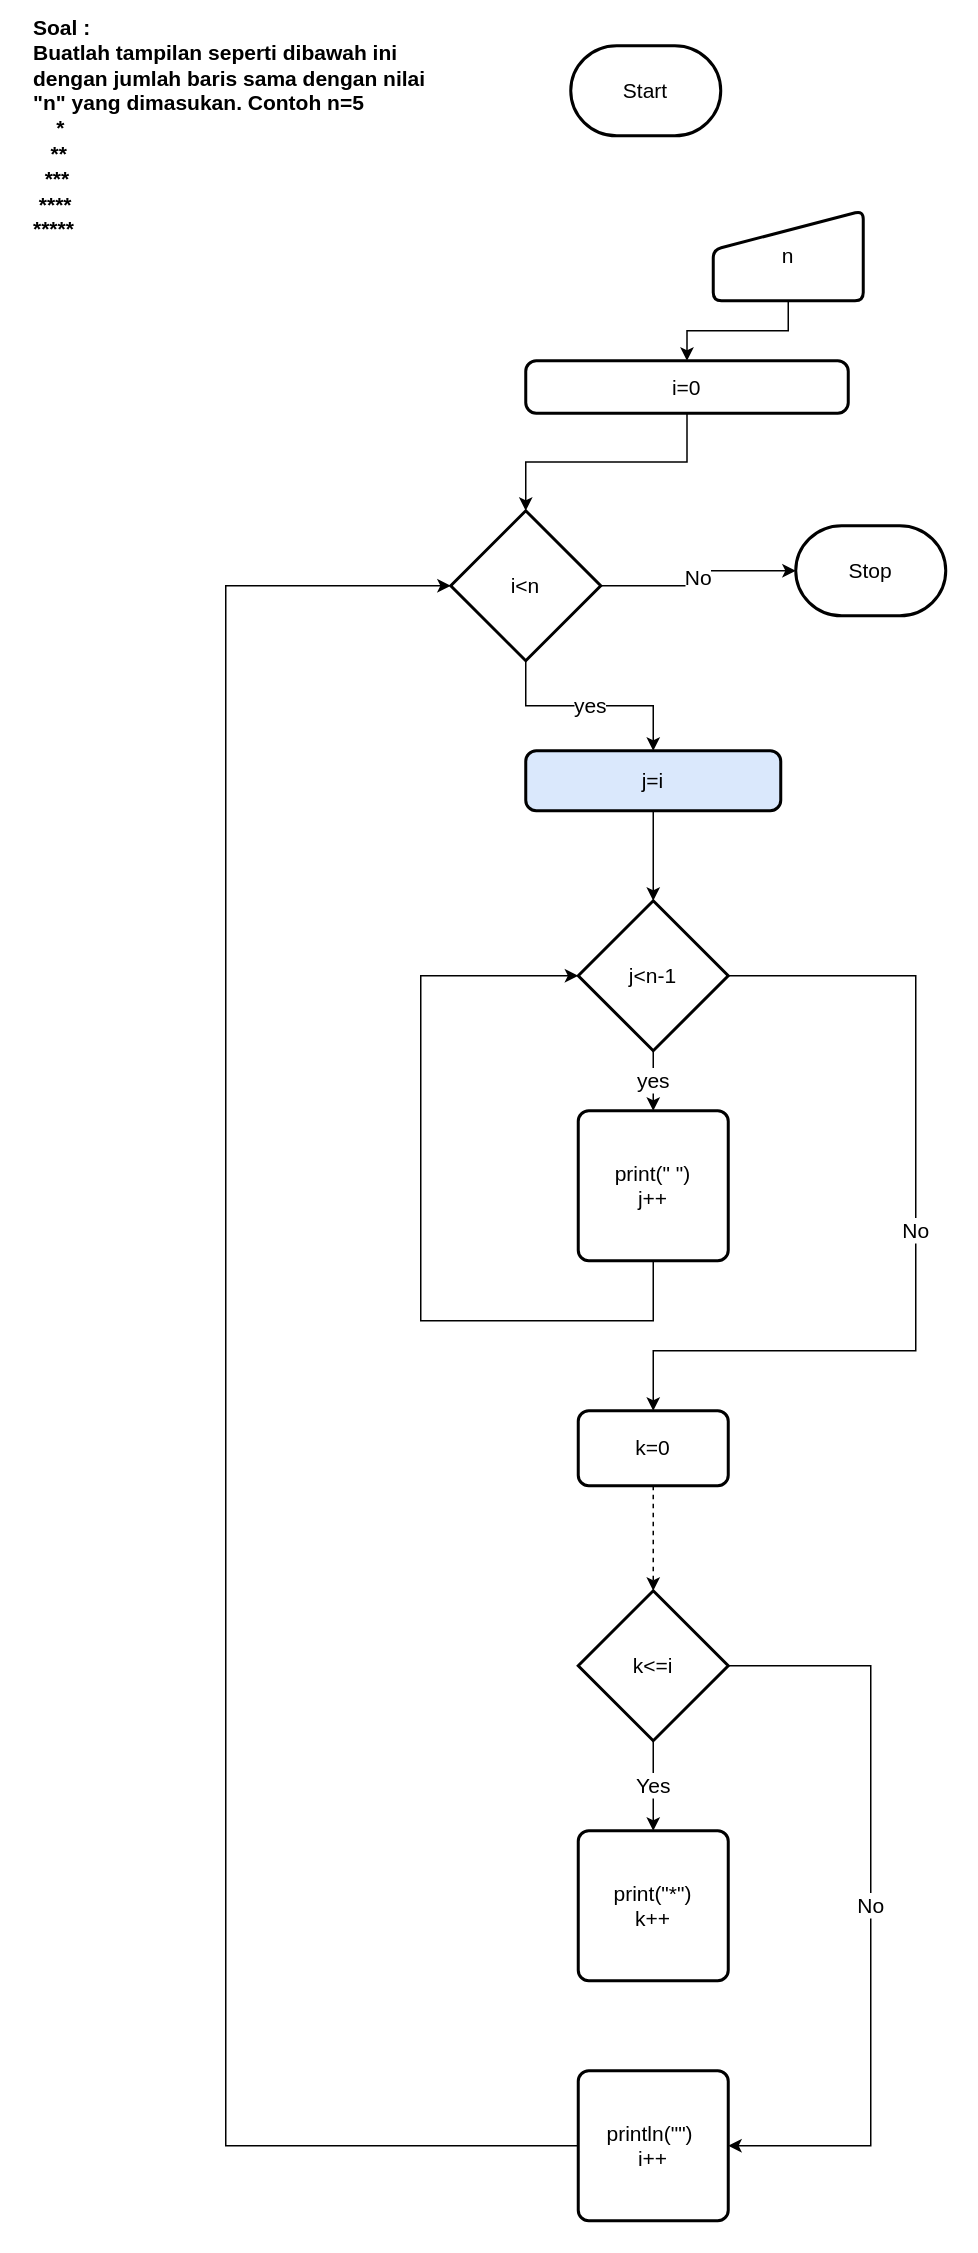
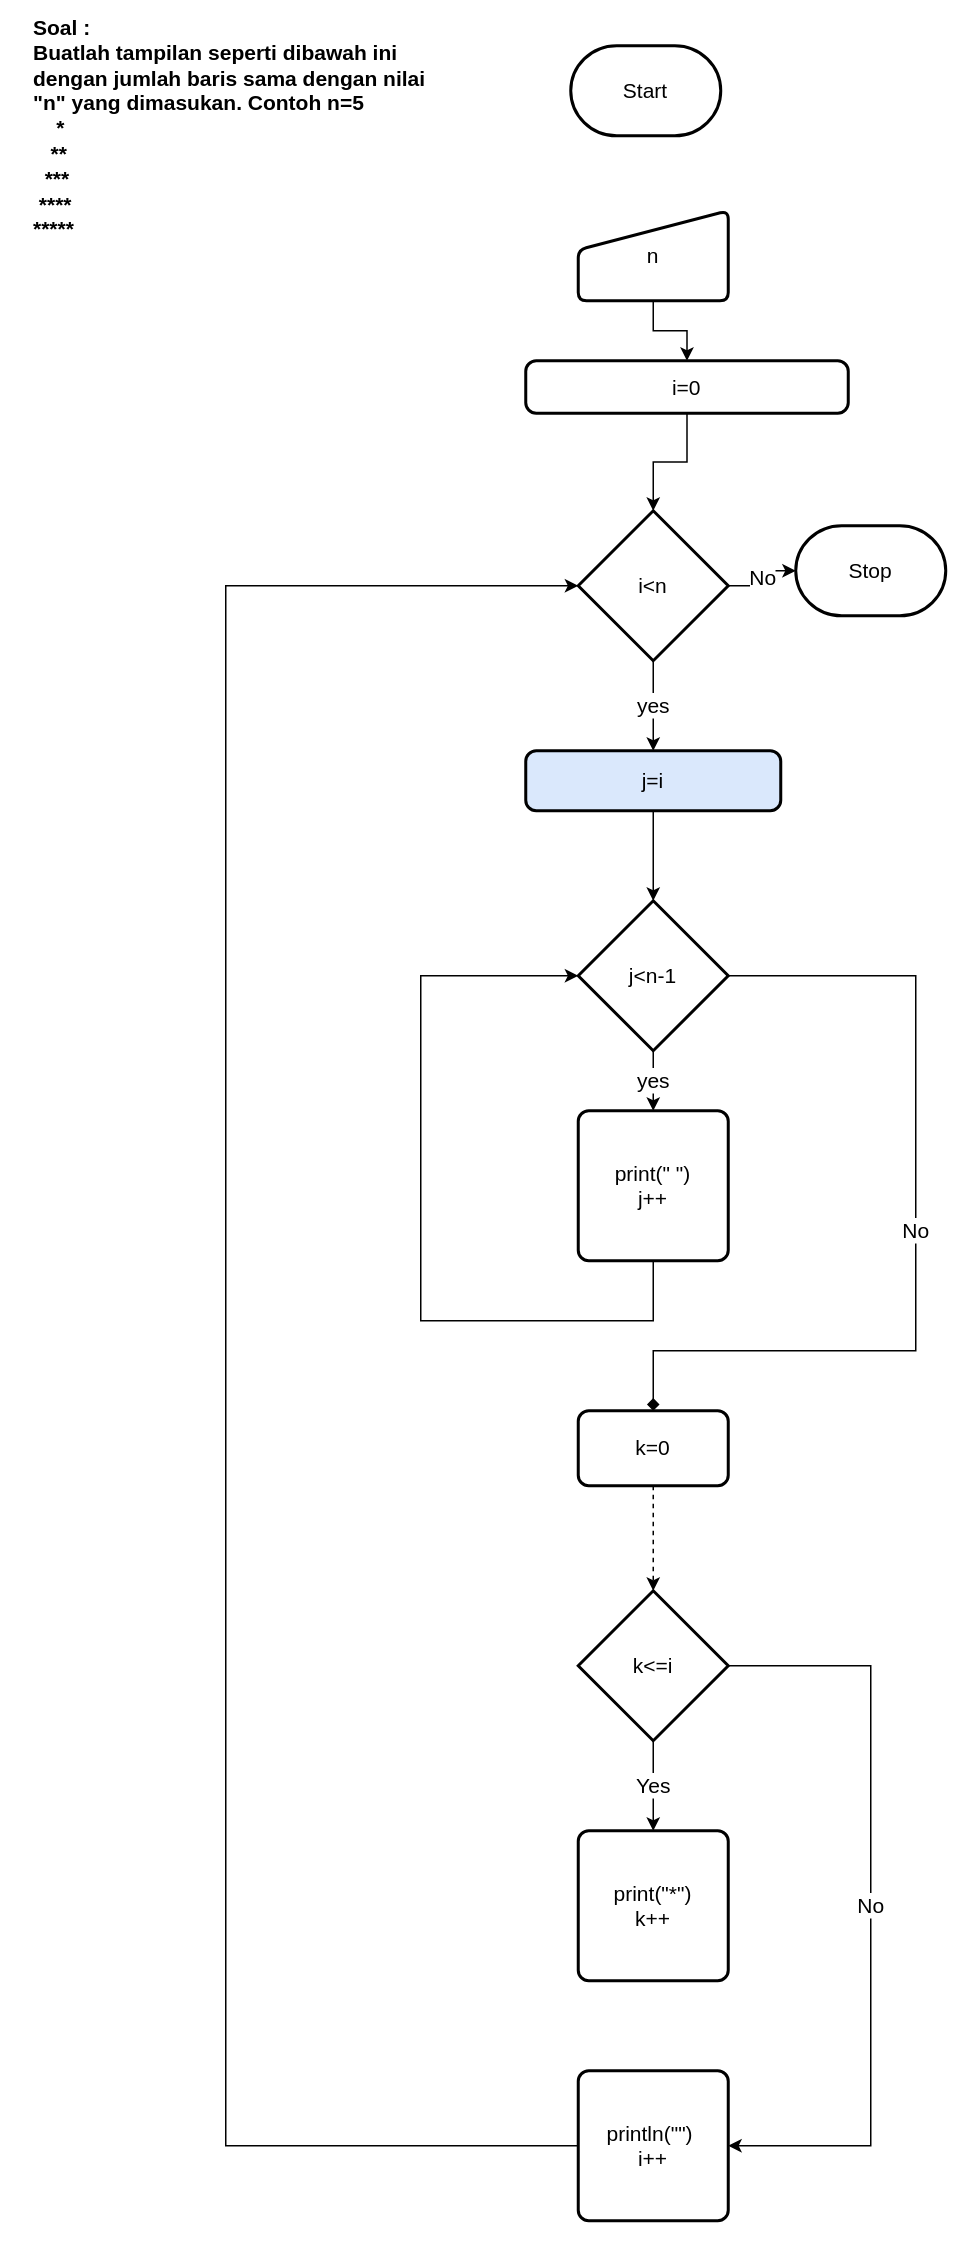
- <mxCell id="5" value="n" style="html=1;strokeWidth=2;shape=manualInput;whiteSpace=wrap;rounded=1;size=26;arcSize=11;fontSize=14;" vertex="1" parent="1"><mxGeometry x="475" y="140" width="100" height="60" as="geometry" /></mxCell>
+ <mxCell id="5" value="n" style="html=1;strokeWidth=2;shape=manualInput;whiteSpace=wrap;rounded=1;size=26;arcSize=11;fontSize=14;" vertex="1" parent="1"><mxGeometry x="385" y="140" width="100" height="60" as="geometry" /></mxCell>
- <mxCell id="10" value="i&amp;lt;n" style="strokeWidth=2;html=1;shape=mxgraph.flowchart.decision;whiteSpace=wrap;fontSize=14;" vertex="1" parent="1"><mxGeometry x="300" y="340" width="100" height="100" as="geometry" /></mxCell>
+ <mxCell id="10" value="i&amp;lt;n" style="strokeWidth=2;html=1;shape=mxgraph.flowchart.decision;whiteSpace=wrap;fontSize=14;" vertex="1" parent="1"><mxGeometry x="385" y="340" width="100" height="100" as="geometry" /></mxCell>
- <mxCell id="15" value="No" style="edgeStyle=orthogonalEdgeStyle;rounded=0;orthogonalLoop=1;jettySize=auto;html=1;fontSize=14;entryX=0.5;entryY=0;entryDx=0;entryDy=0;" edge="1" parent="1" source="16" target="20"><mxGeometry relative="1" as="geometry"><mxPoint x="440" y="920" as="targetPoint" /><Array as="points"><mxPoint x="610" y="650" /><mxPoint x="610" y="900" /><mxPoint x="435" y="900" /></Array></mxGeometry></mxCell>
+ <mxCell id="15" value="No" style="edgeStyle=orthogonalEdgeStyle;rounded=0;orthogonalLoop=1;jettySize=auto;html=1;fontSize=14;entryX=0.5;entryY=0;entryDx=0;entryDy=0;endArrow=diamond;" edge="1" parent="1" source="16" target="20"><mxGeometry relative="1" as="geometry"><mxPoint x="440" y="920" as="targetPoint" /><Array as="points"><mxPoint x="610" y="650" /><mxPoint x="610" y="900" /><mxPoint x="435" y="900" /></Array></mxGeometry></mxCell>
